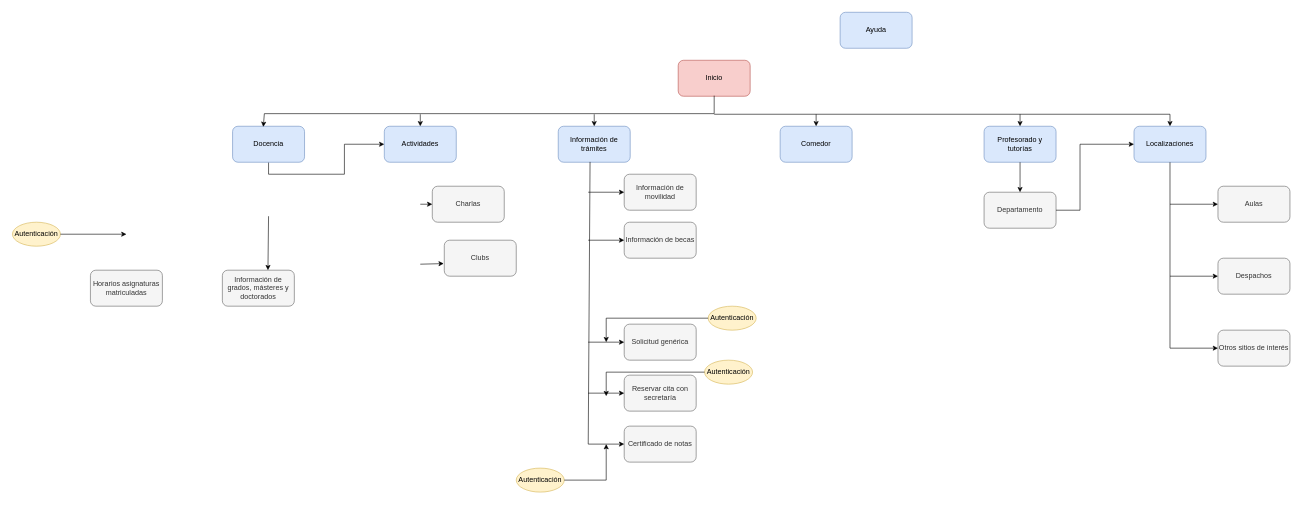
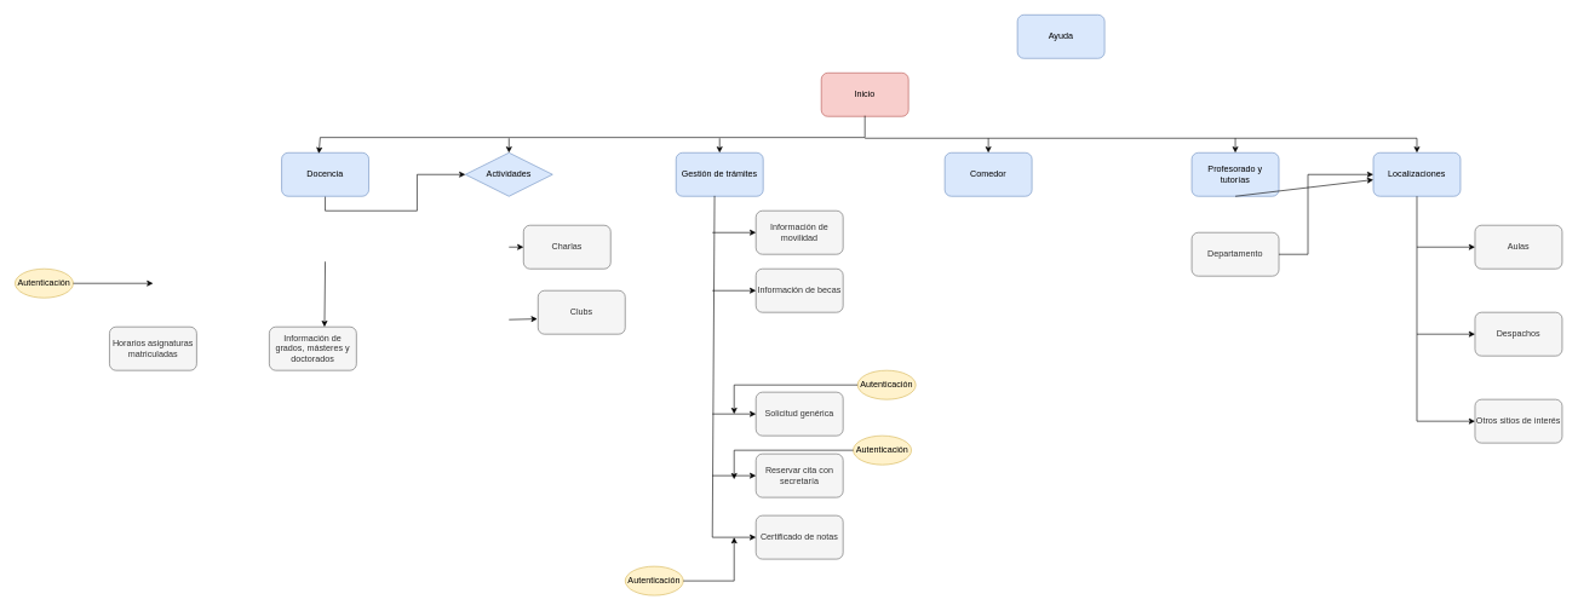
- <mxCell id="9" value="Actividades" style="rounded=1;whiteSpace=wrap;html=1;fillColor=#dae8fc;strokeColor=#6c8ebf;" parent="1" vertex="1"><mxGeometry x="640" y="210" width="120" height="60" as="geometry" /></mxCell>
+ <mxCell id="9" value="Actividades" style="rhombus;whiteSpace=wrap;html=1;fillColor=#dae8fc;strokeColor=#6c8ebf;" parent="1" vertex="1"><mxGeometry x="640" y="210" width="120" height="60" as="geometry" /></mxCell>
- <mxCell id="5" value="Información de trámites" style="rounded=1;whiteSpace=wrap;html=1;fillColor=#dae8fc;strokeColor=#6c8ebf;" parent="1" vertex="1"><mxGeometry x="930" y="210" width="120" height="60" as="geometry" /></mxCell>
+ <mxCell id="5" value="Gestión de trámites" style="rounded=1;whiteSpace=wrap;html=1;fillColor=#dae8fc;strokeColor=#6c8ebf;" parent="1" vertex="1"><mxGeometry x="930" y="210" width="120" height="60" as="geometry" /></mxCell>
- <mxCell id="22" value="" style="endArrow=classic;html=1;rounded=0;exitX=0.5;exitY=1;exitDx=0;exitDy=0;entryX=0.5;entryY=0;entryDx=0;entryDy=0;" parent="1" source="7" target="21" edge="1"><mxGeometry width="50" height="50" relative="1" as="geometry"><mxPoint x="1570" y="350" as="sourcePoint" /><mxPoint x="1620" y="300" as="targetPoint" /></mxGeometry></mxCell>
+ <mxCell id="22" value="" style="endArrow=classic;html=1;rounded=0;exitX=0.5;exitY=1;exitDx=0;exitDy=0;" parent="1" source="7" target="8" edge="1"><mxGeometry width="50" height="50" relative="1" as="geometry"><mxPoint x="1570" y="350" as="sourcePoint" /><mxPoint x="1620" y="300" as="targetPoint" /></mxGeometry></mxCell>
